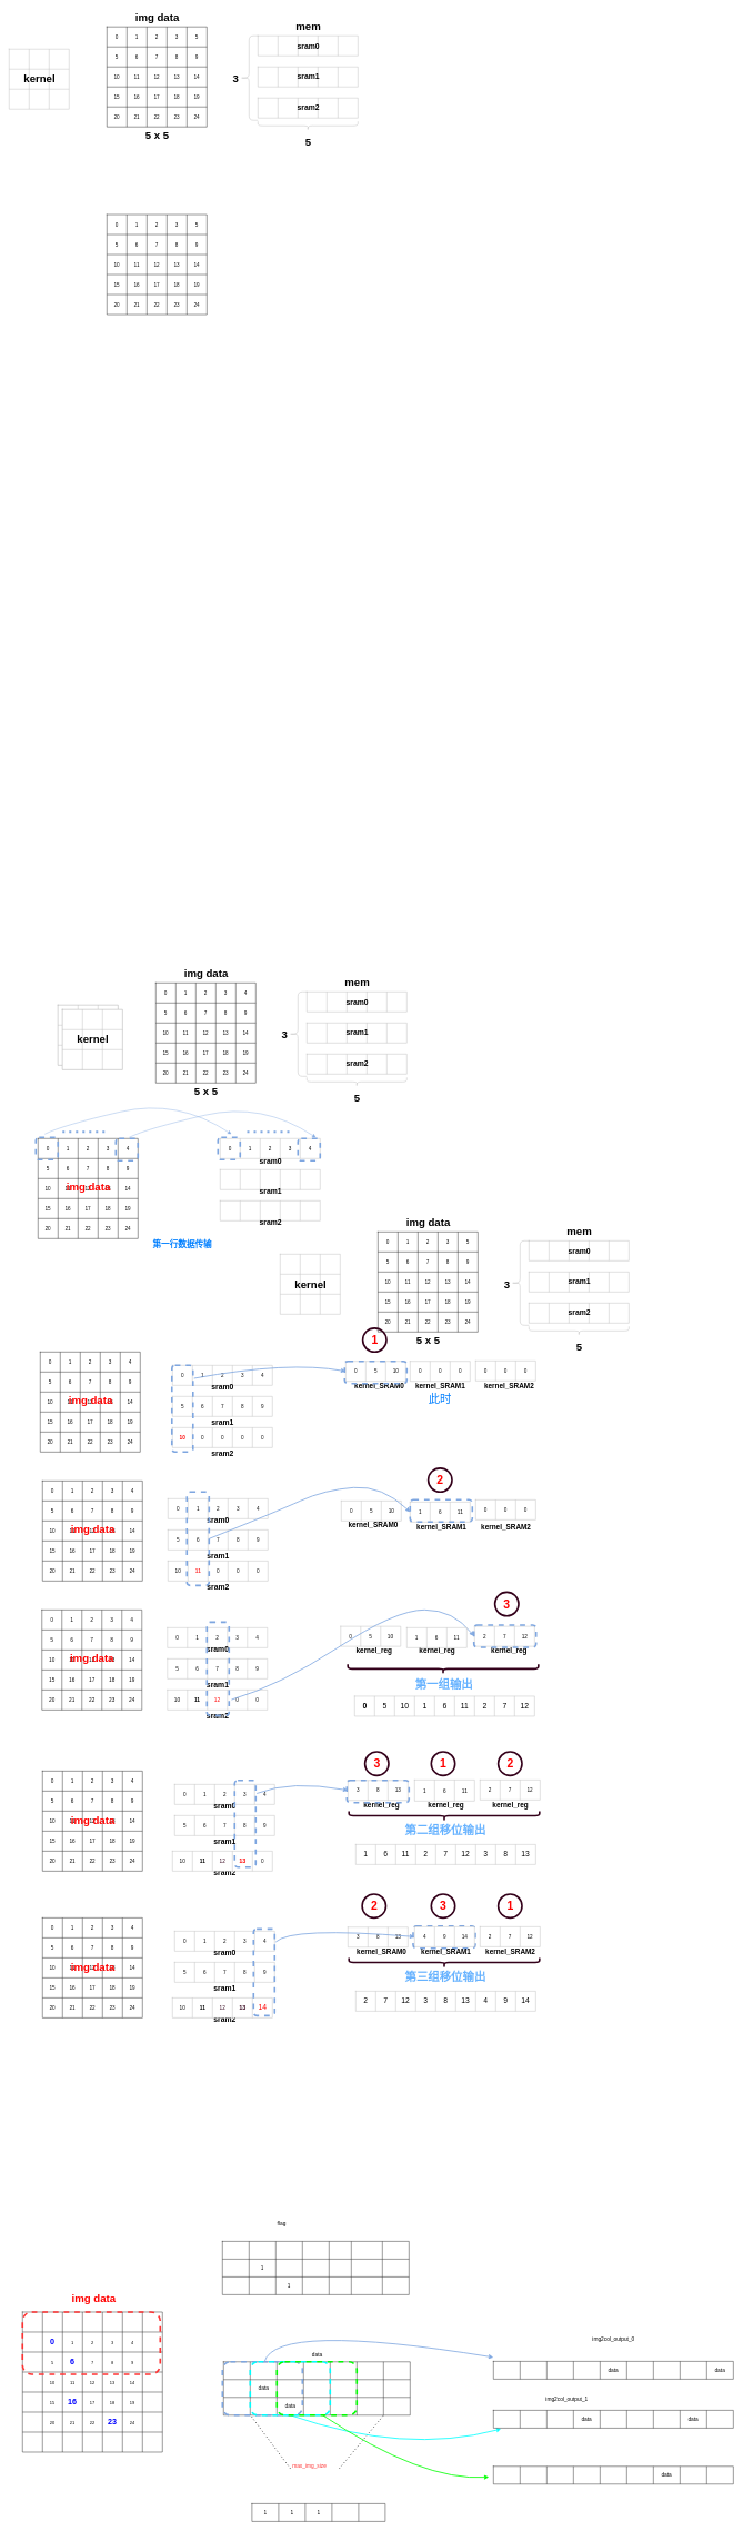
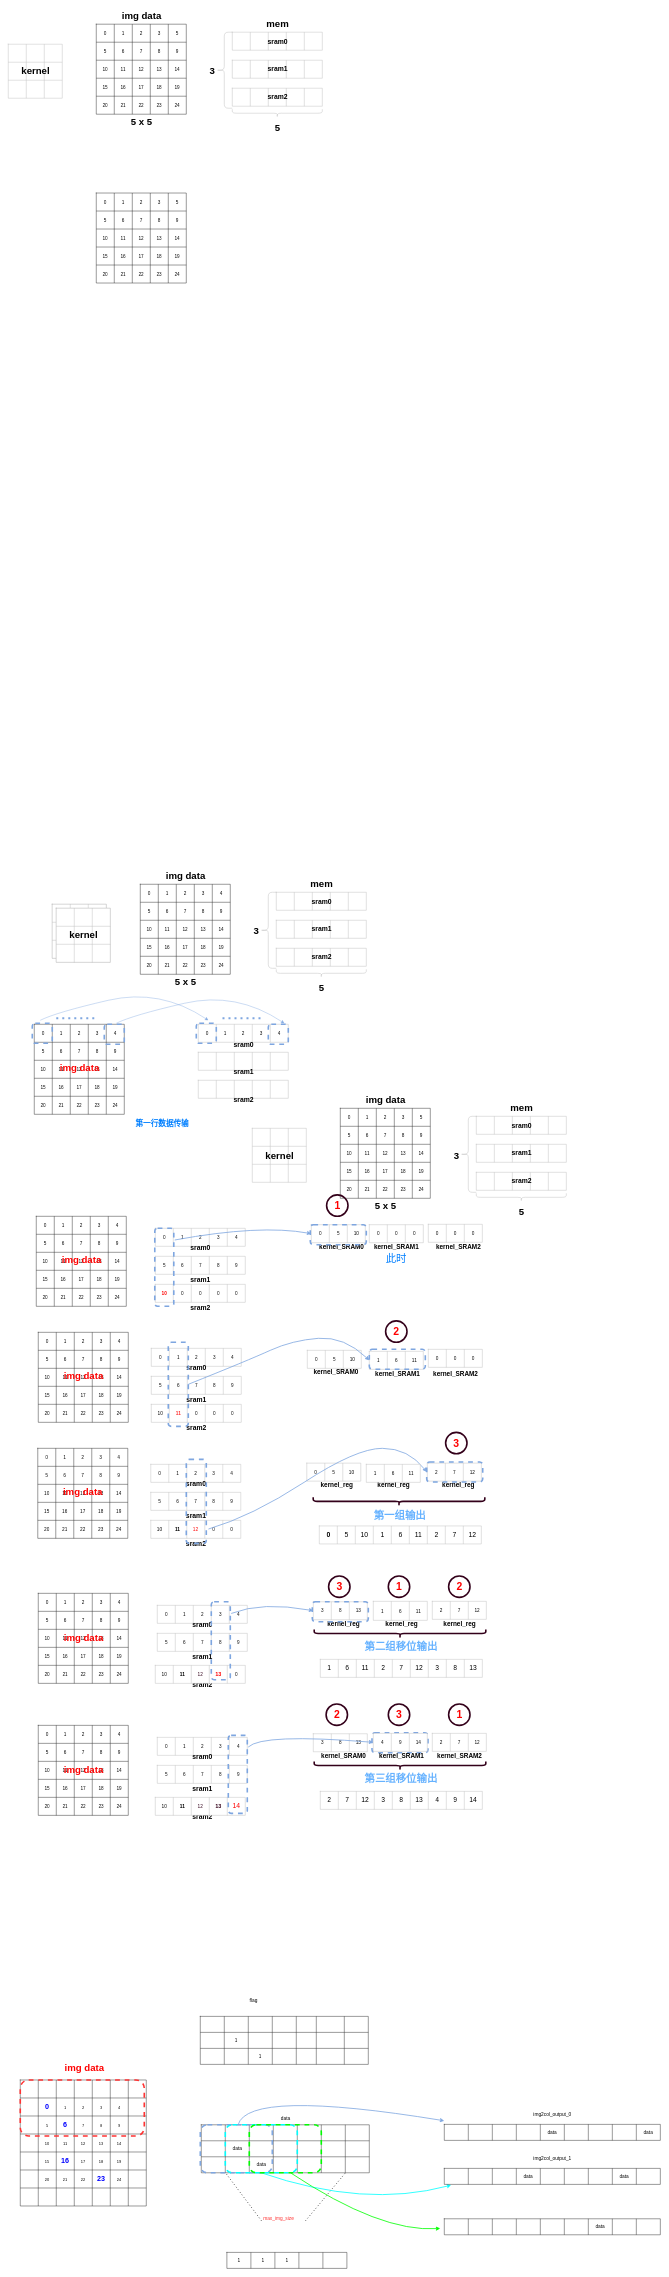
- <mxCell id="326" value="&lt;b&gt;&lt;font style=&quot;font-size: 19px;&quot;&gt;第一行数据传输&lt;/font&gt;&lt;/b&gt;" style="text;html=1;strokeColor=none;fillColor=none;align=center;verticalAlign=middle;whiteSpace=wrap;rounded=0;dashed=1;fontColor=#007FFF;" parent="1" vertex="1"><mxGeometry x="220" y="2785" width="380" height="30" as="geometry" /></mxCell>
+ <mxCell id="326" value="&lt;b&gt;&lt;font style=&quot;font-size: 19px;&quot;&gt;第一行数据传输&lt;/font&gt;&lt;/b&gt;" style="text;html=1;strokeColor=none;fillColor=none;align=center;verticalAlign=middle;whiteSpace=wrap;rounded=0;dashed=1;fontColor=#007FFF;" parent="1" vertex="1"><mxGeometry x="215" y="2795" width="380" height="30" as="geometry" /></mxCell>
- <mxCell id="928" value="img2col_output_0" style="text;html=1;align=center;verticalAlign=middle;resizable=0;points=[];autosize=1;strokeColor=none;fillColor=none;" vertex="1" parent="1"><mxGeometry x="1320" y="5245" width="120" height="30" as="geometry" /></mxCell>
+ <mxCell id="928" value="img2col_output_0" style="text;html=1;align=center;verticalAlign=middle;resizable=0;points=[];autosize=1;strokeColor=none;fillColor=none;" vertex="1" parent="1"><mxGeometry x="1320" y="5270" width="120" height="30" as="geometry" /></mxCell>
- <mxCell id="942" value="img2col_output_1" style="text;html=1;align=center;verticalAlign=middle;resizable=0;points=[];autosize=1;strokeColor=none;fillColor=none;" vertex="1" parent="1"><mxGeometry x="1215" y="5380" width="120" height="30" as="geometry" /></mxCell>
+ <mxCell id="942" value="img2col_output_1" style="text;html=1;align=center;verticalAlign=middle;resizable=0;points=[];autosize=1;strokeColor=none;fillColor=none;" vertex="1" parent="1"><mxGeometry x="1320" y="5380" width="120" height="30" as="geometry" /></mxCell>
